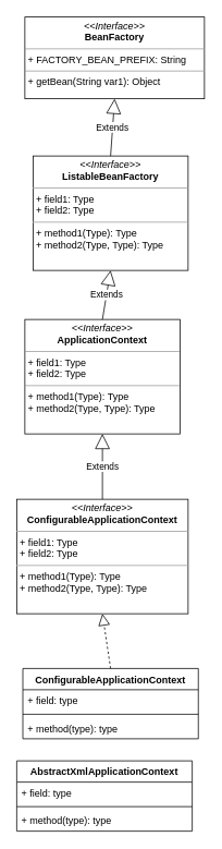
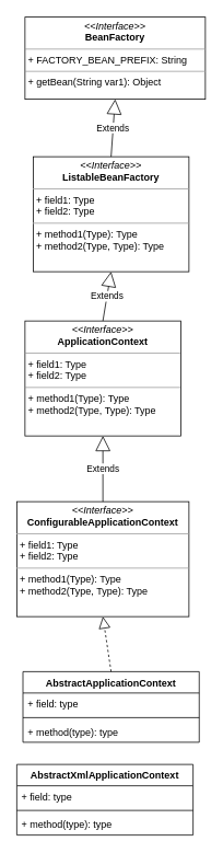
- <mxCell id="9" value="ConfigurableApplicationContext" style="swimlane;fontStyle=1;align=center;verticalAlign=top;childLayout=stackLayout;horizontal=1;startSize=26;horizontalStack=0;resizeParent=1;resizeParentMax=0;resizeLast=0;collapsible=1;marginBottom=0;" vertex="1" parent="1"><mxGeometry x="27.5" y="817" width="215" height="86" as="geometry" /></mxCell>
+ <mxCell id="9" value="AbstractApplicationContext" style="swimlane;fontStyle=1;align=center;verticalAlign=top;childLayout=stackLayout;horizontal=1;startSize=26;horizontalStack=0;resizeParent=1;resizeParentMax=0;resizeLast=0;collapsible=1;marginBottom=0;" vertex="1" parent="1"><mxGeometry x="27.5" y="817" width="215" height="86" as="geometry" /></mxCell>
